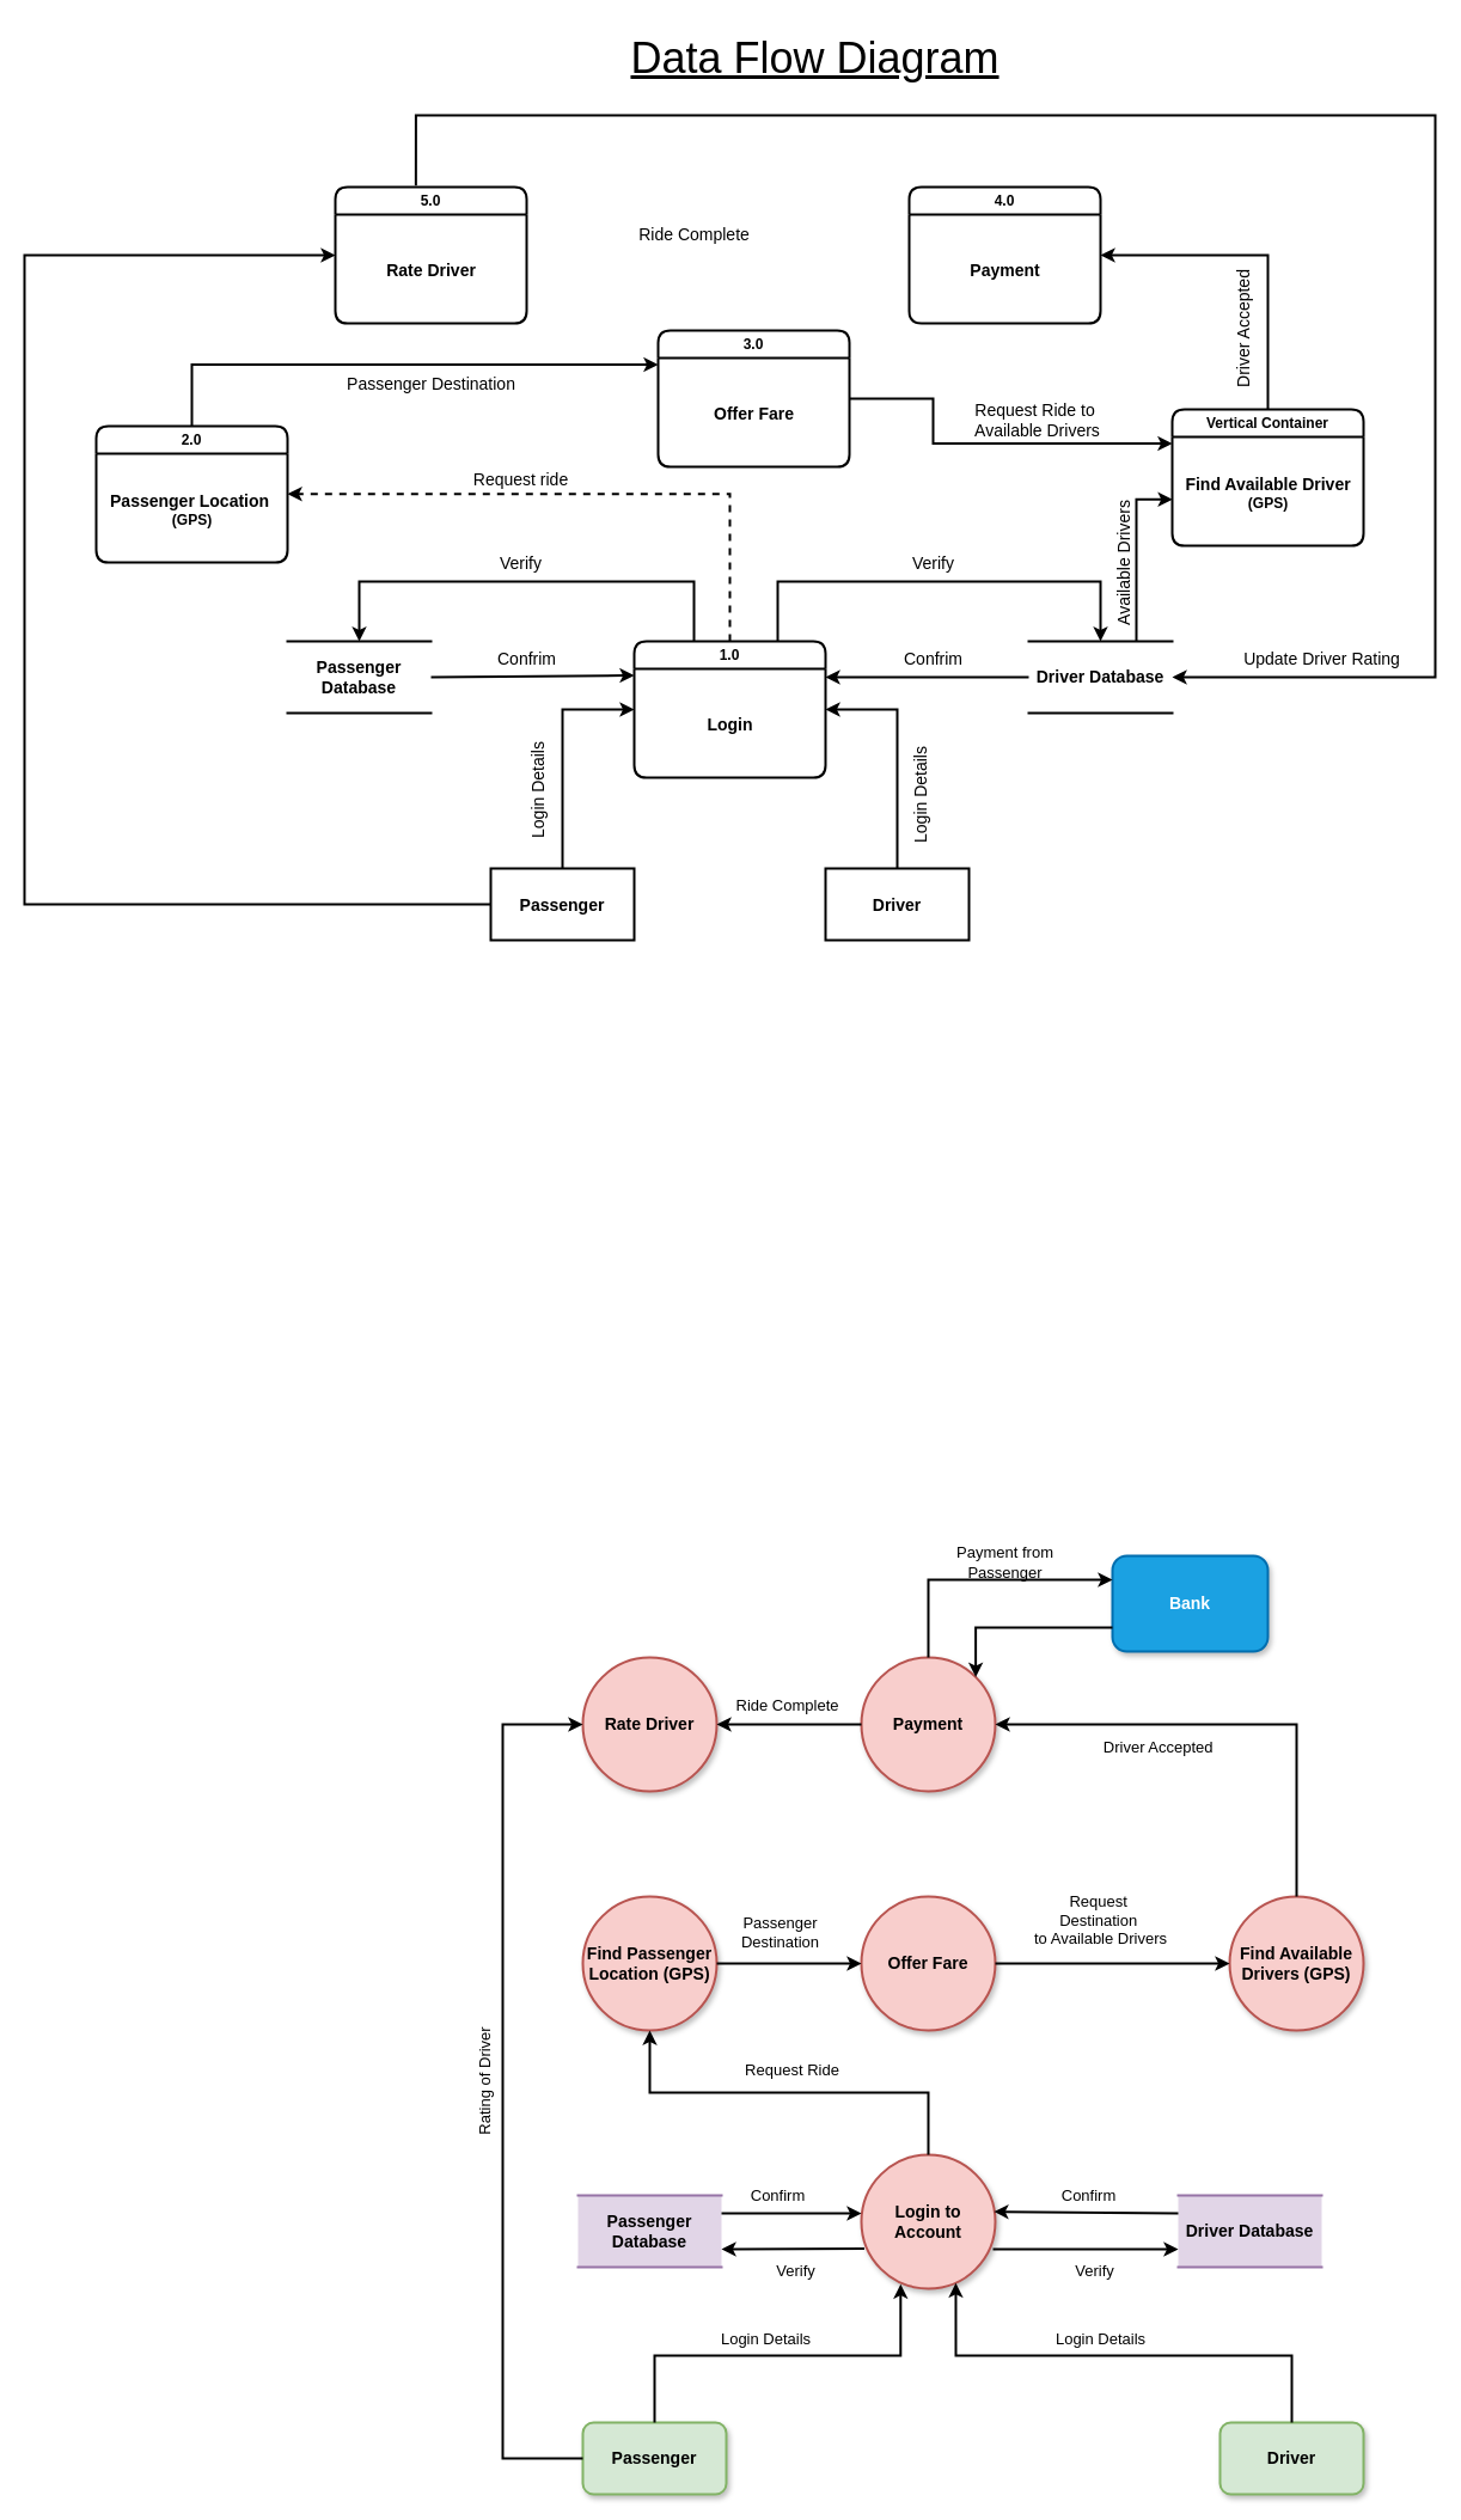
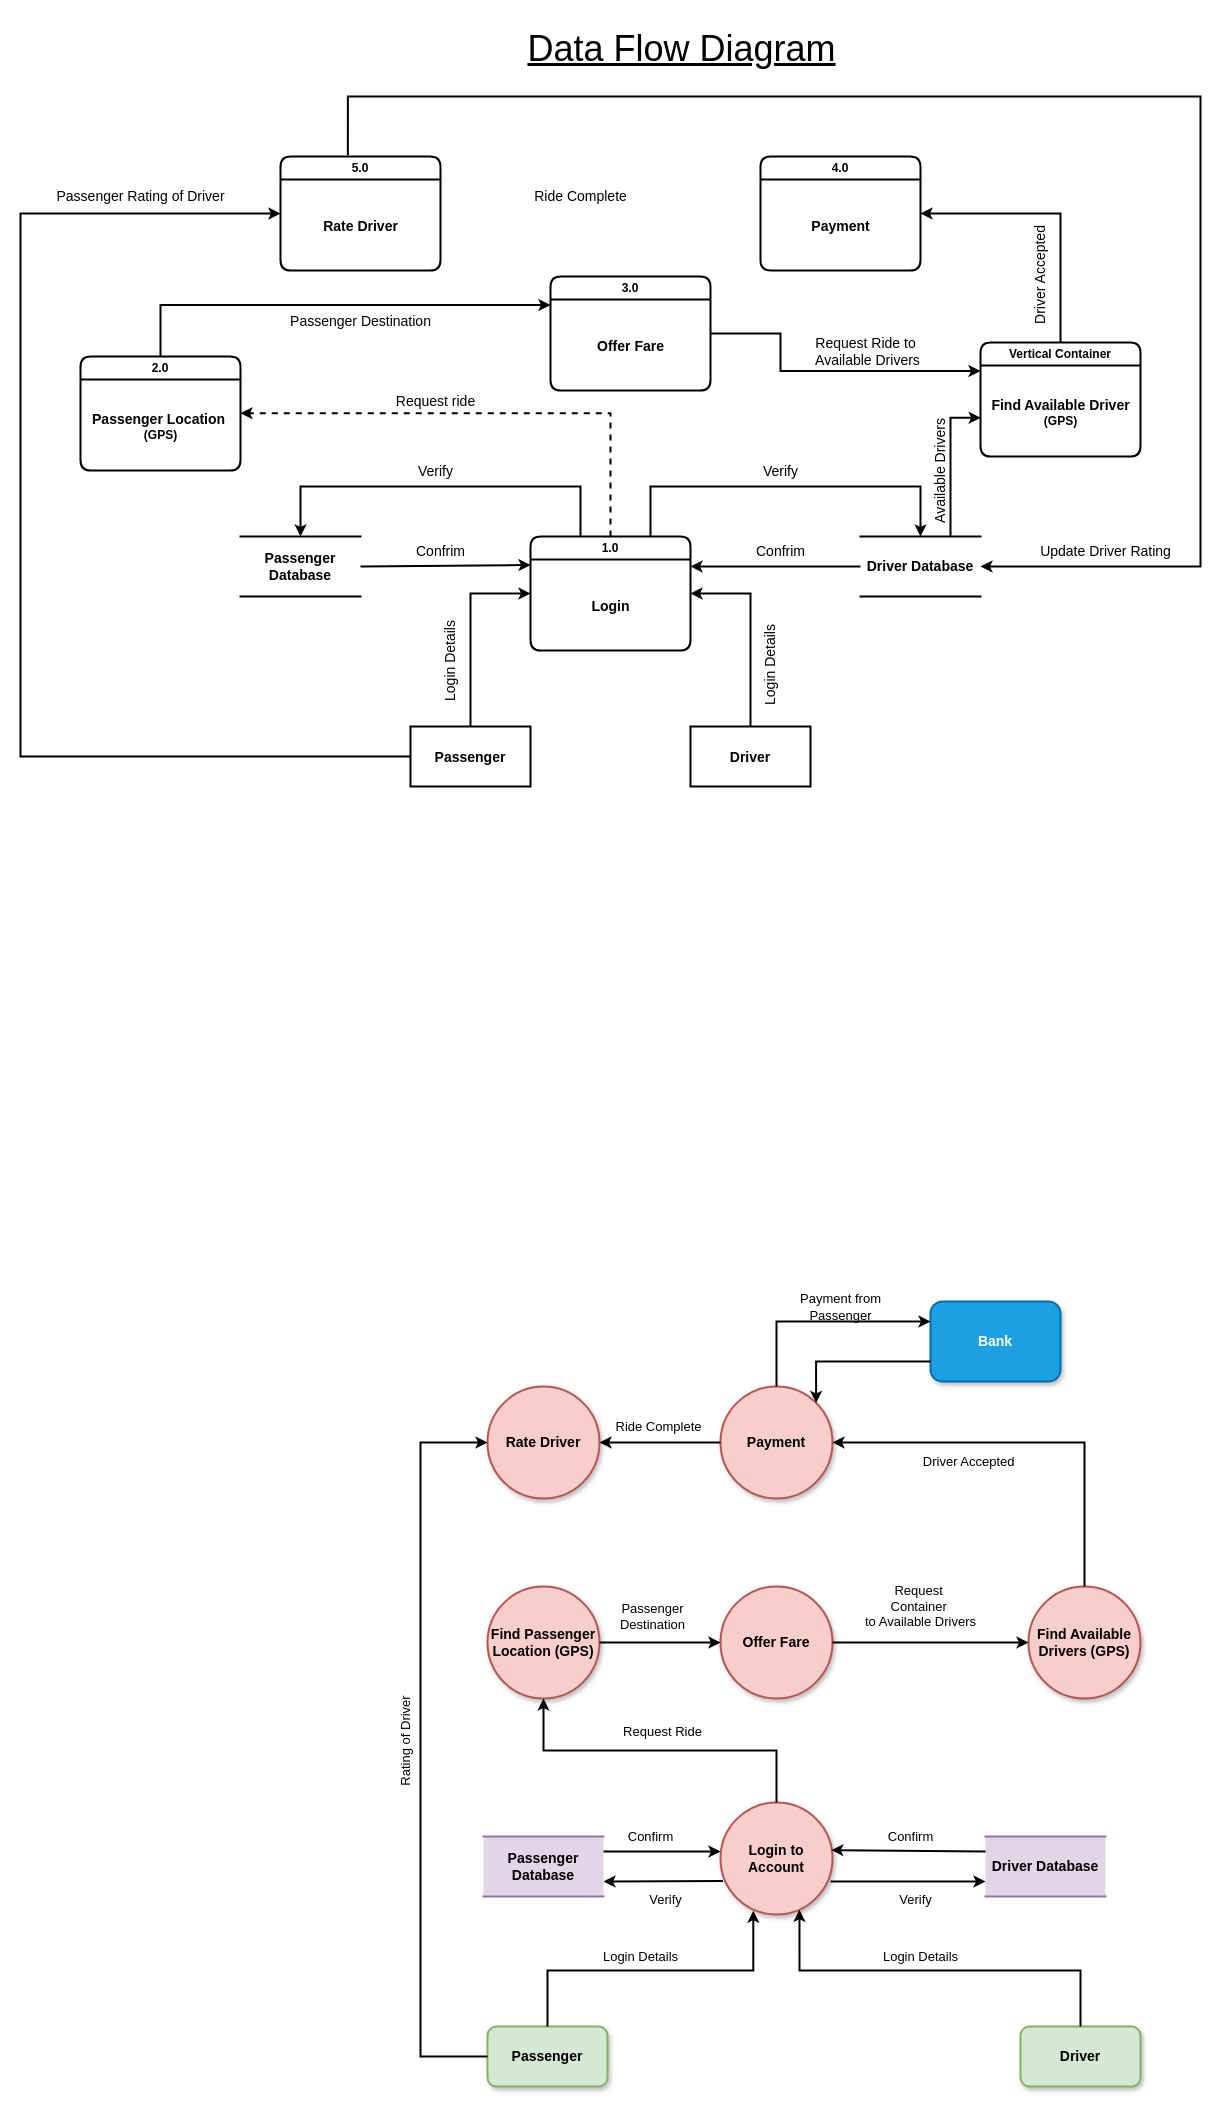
+ <mxCell id="36" value="Passenger Rating of Driver" style="text;html=1;align=center;verticalAlign=middle;resizable=0;points=[];autosize=1;strokeColor=none;fillColor=none;fontSize=14;" parent="1" vertex="1"><mxGeometry x="45" y="181" width="190" height="30" as="geometry" /></mxCell>
- <mxCell id="73" value="Request&amp;nbsp;&lt;br&gt;Destination&amp;nbsp;&lt;br&gt;to Available Drivers" style="text;html=1;align=center;verticalAlign=middle;resizable=0;points=[];autosize=1;strokeColor=none;fillColor=none;fontSize=13;" vertex="1" parent="1"><mxGeometry x="855" y="1576" width="130" height="60" as="geometry" /></mxCell>
+ <mxCell id="73" value="Request&amp;nbsp;&lt;br&gt;Container&amp;nbsp;&lt;br&gt;to Available Drivers" style="text;html=1;align=center;verticalAlign=middle;resizable=0;points=[];autosize=1;strokeColor=none;fillColor=none;fontSize=13;" vertex="1" parent="1"><mxGeometry x="855" y="1576" width="130" height="60" as="geometry" /></mxCell>
